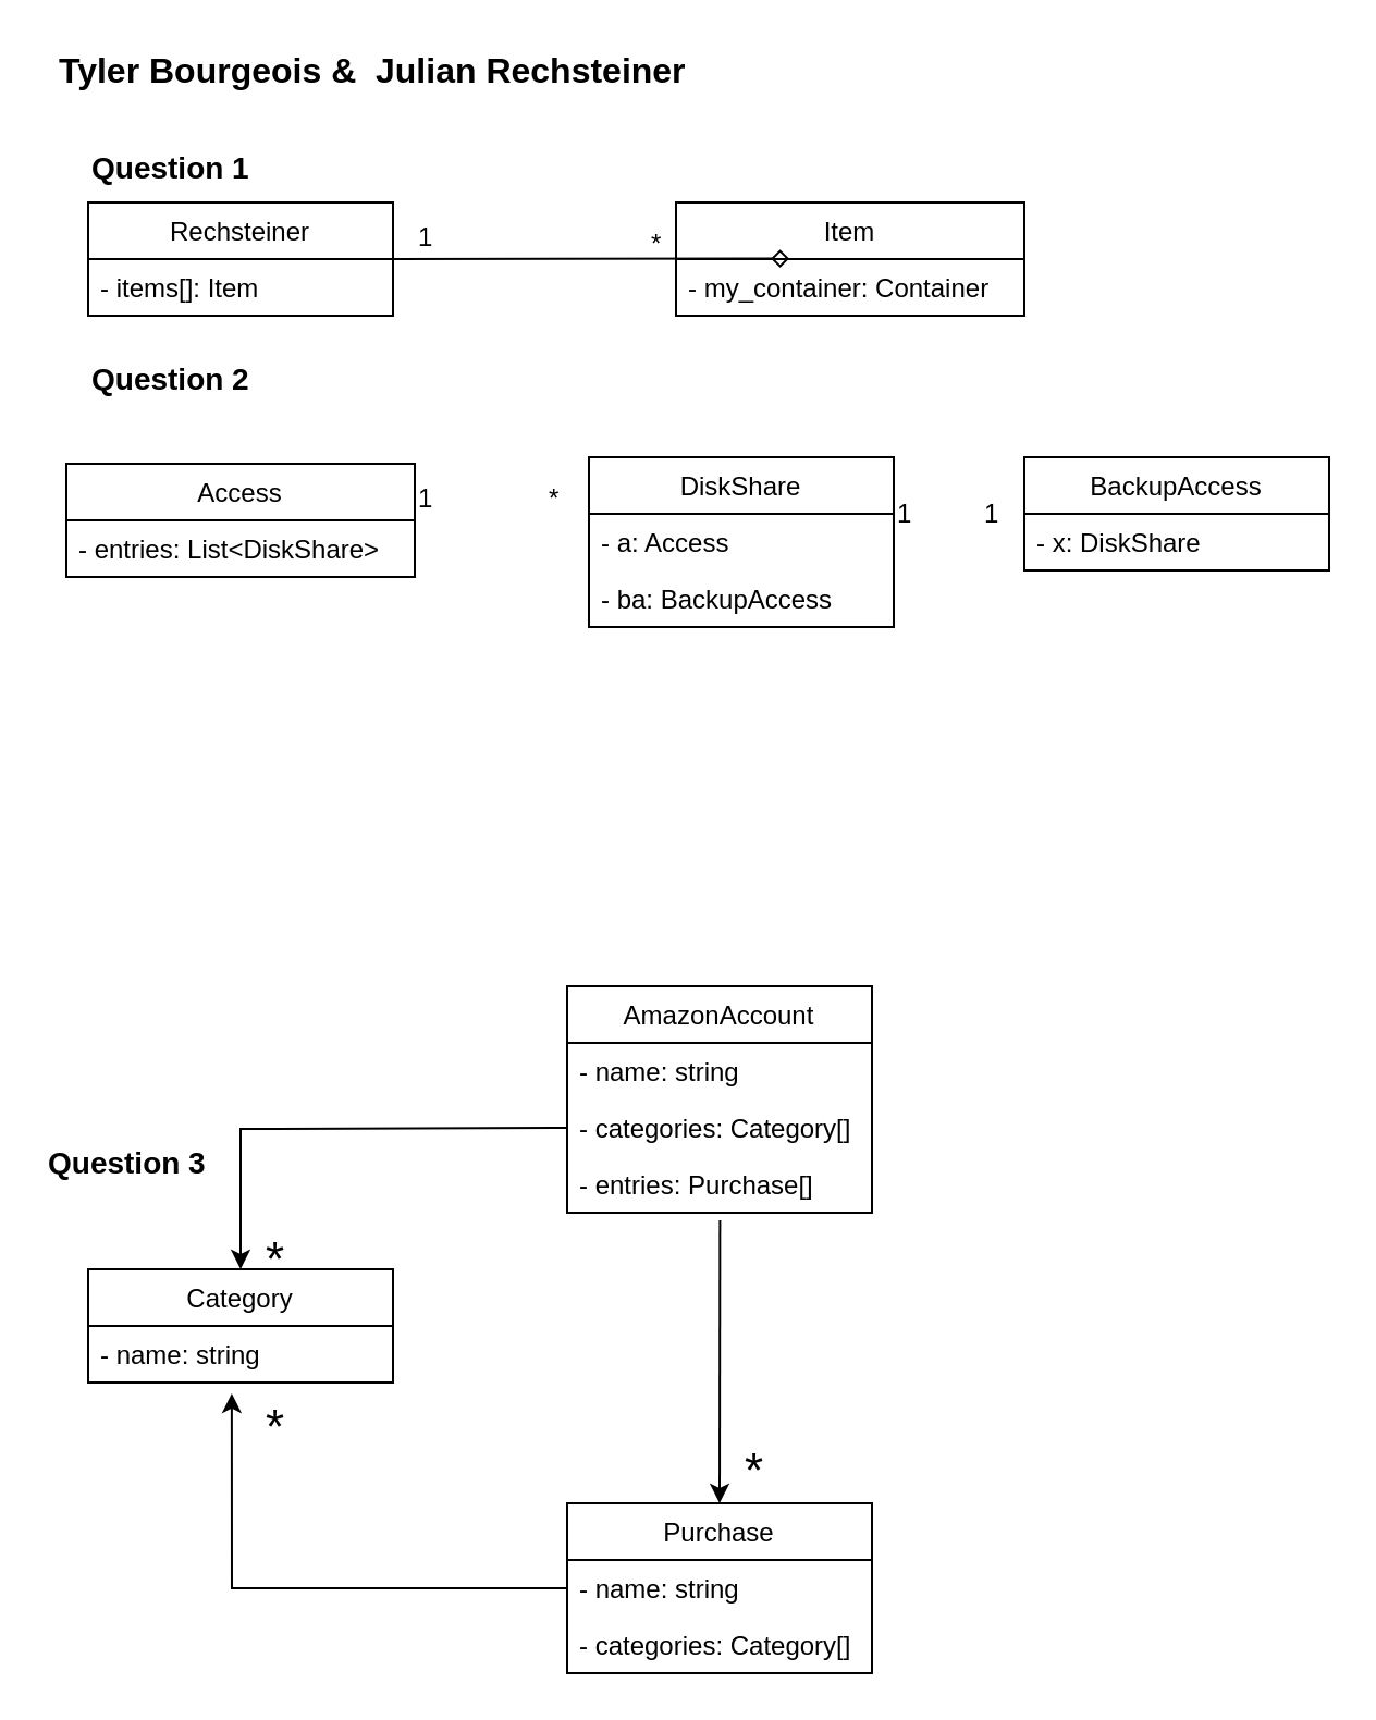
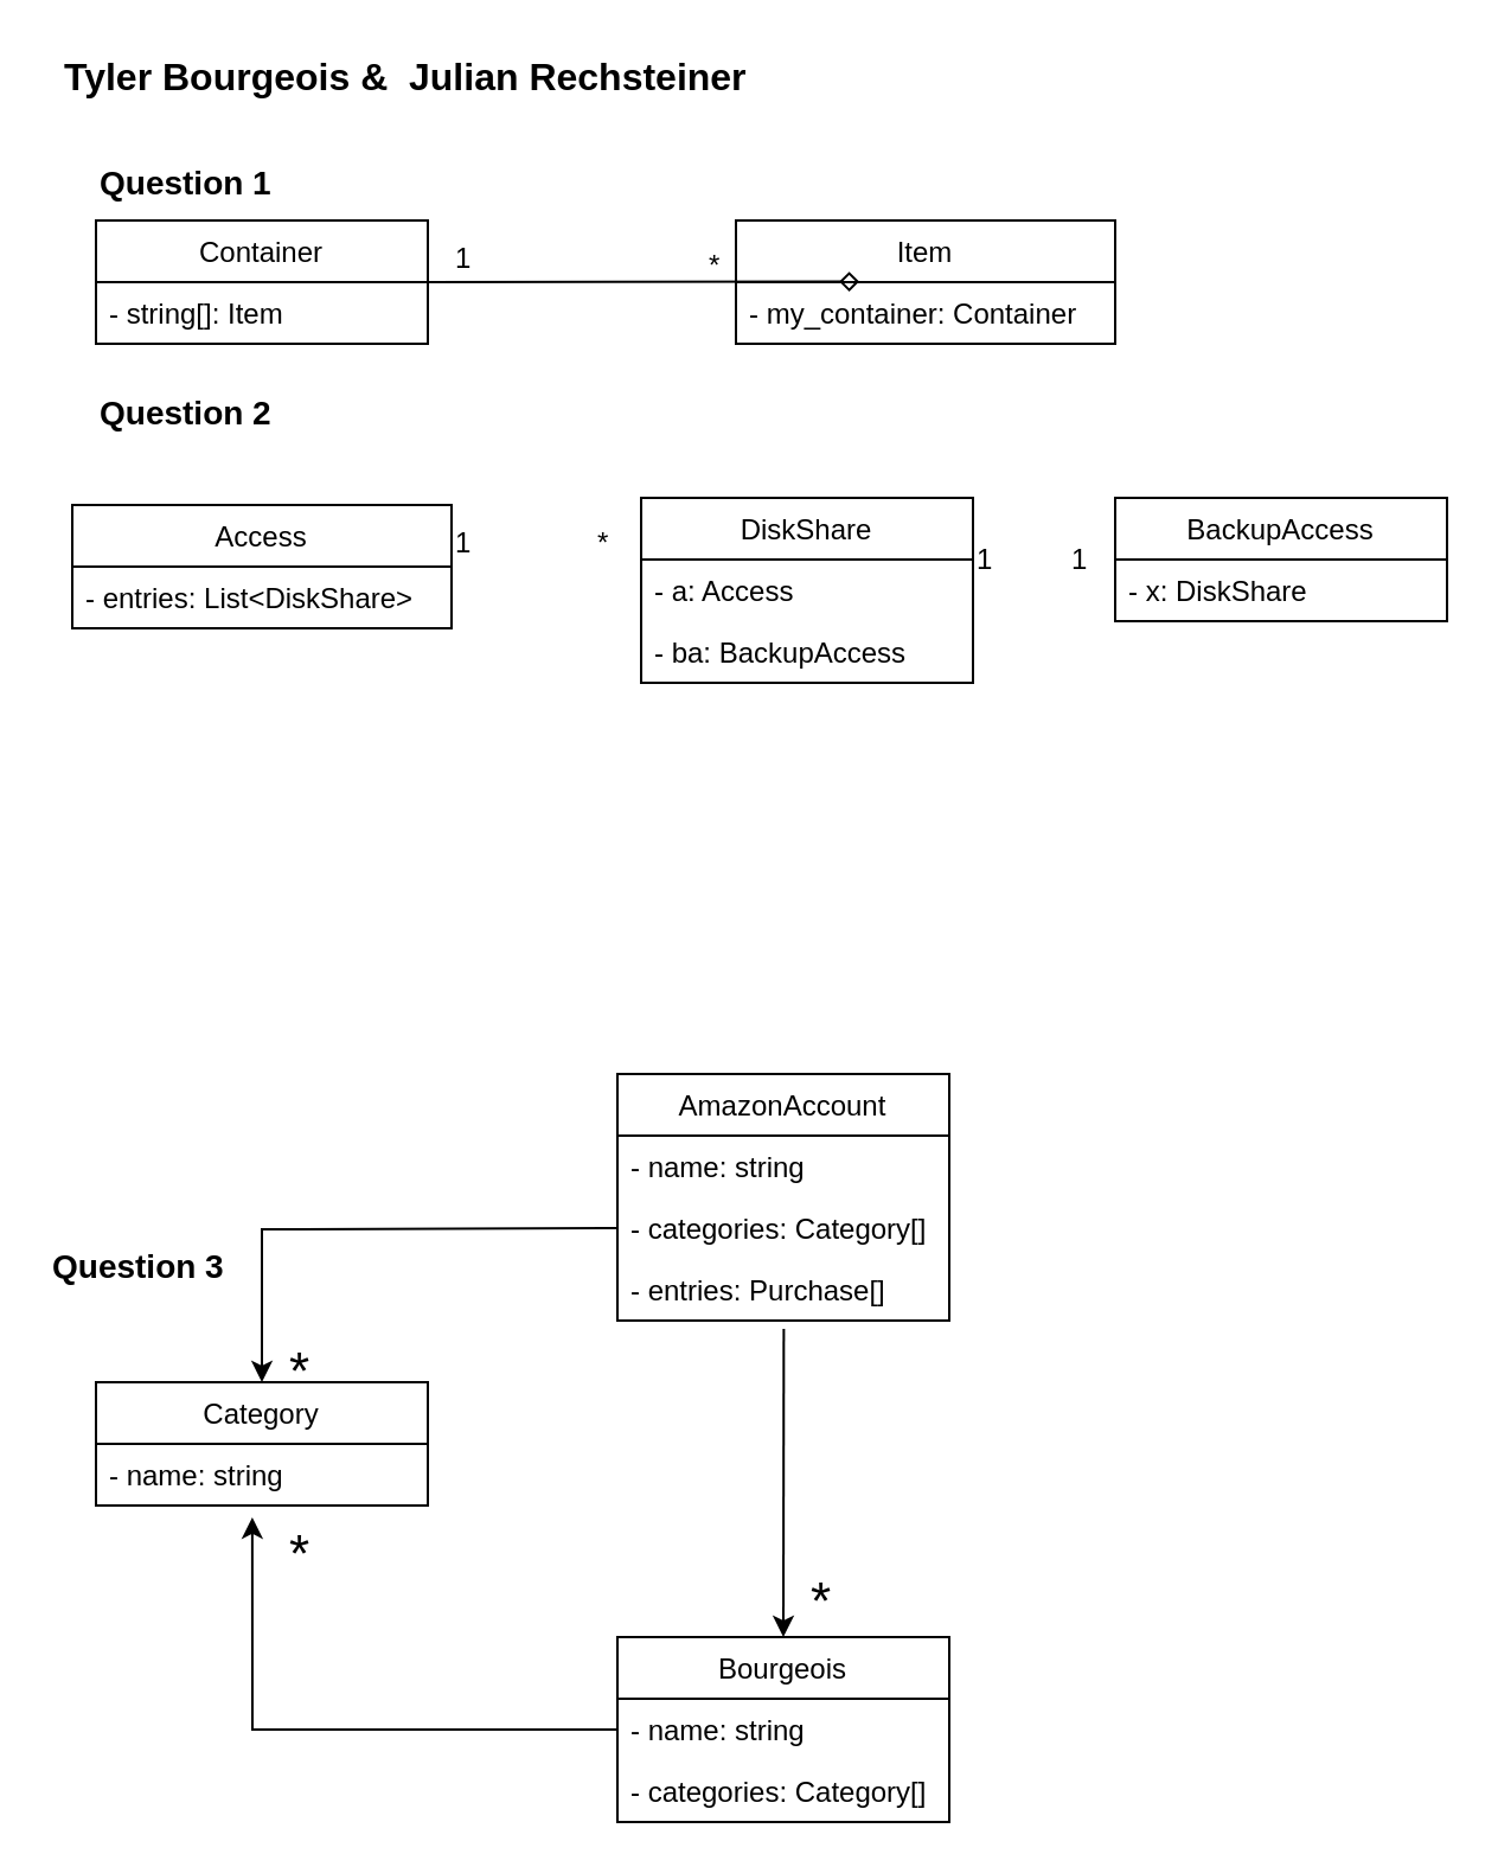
- <mxCell id="3" value="Rechsteiner" style="swimlane;fontStyle=0;childLayout=stackLayout;horizontal=1;startSize=26;fillColor=none;horizontalStack=0;resizeParent=1;resizeParentMax=0;resizeLast=0;collapsible=1;marginBottom=0;" parent="1" vertex="1"><mxGeometry x="40" y="92.5" width="140" height="52" as="geometry" /></mxCell>
+ <mxCell id="3" value="Container" style="swimlane;fontStyle=0;childLayout=stackLayout;horizontal=1;startSize=26;fillColor=none;horizontalStack=0;resizeParent=1;resizeParentMax=0;resizeLast=0;collapsible=1;marginBottom=0;" parent="1" vertex="1"><mxGeometry x="40" y="92.5" width="140" height="52" as="geometry" /></mxCell>
- <mxCell id="4" value="- items[]: Item" style="text;strokeColor=none;fillColor=none;align=left;verticalAlign=top;spacingLeft=4;spacingRight=4;overflow=hidden;rotatable=0;points=[[0,0.5],[1,0.5]];portConstraint=eastwest;" parent="3" vertex="1"><mxGeometry y="26" width="140" height="26" as="geometry" /></mxCell>
+ <mxCell id="4" value="- string[]: Item" style="text;strokeColor=none;fillColor=none;align=left;verticalAlign=top;spacingLeft=4;spacingRight=4;overflow=hidden;rotatable=0;points=[[0,0.5],[1,0.5]];portConstraint=eastwest;" parent="3" vertex="1"><mxGeometry y="26" width="140" height="26" as="geometry" /></mxCell>
- <mxCell id="24" value="Purchase" style="swimlane;fontStyle=0;childLayout=stackLayout;horizontal=1;startSize=26;fillColor=none;horizontalStack=0;resizeParent=1;resizeParentMax=0;resizeLast=0;collapsible=1;marginBottom=0;" parent="1" vertex="1"><mxGeometry x="260" y="690" width="140" height="78" as="geometry" /></mxCell>
+ <mxCell id="24" value="Bourgeois" style="swimlane;fontStyle=0;childLayout=stackLayout;horizontal=1;startSize=26;fillColor=none;horizontalStack=0;resizeParent=1;resizeParentMax=0;resizeLast=0;collapsible=1;marginBottom=0;" parent="1" vertex="1"><mxGeometry x="260" y="690" width="140" height="78" as="geometry" /></mxCell>
